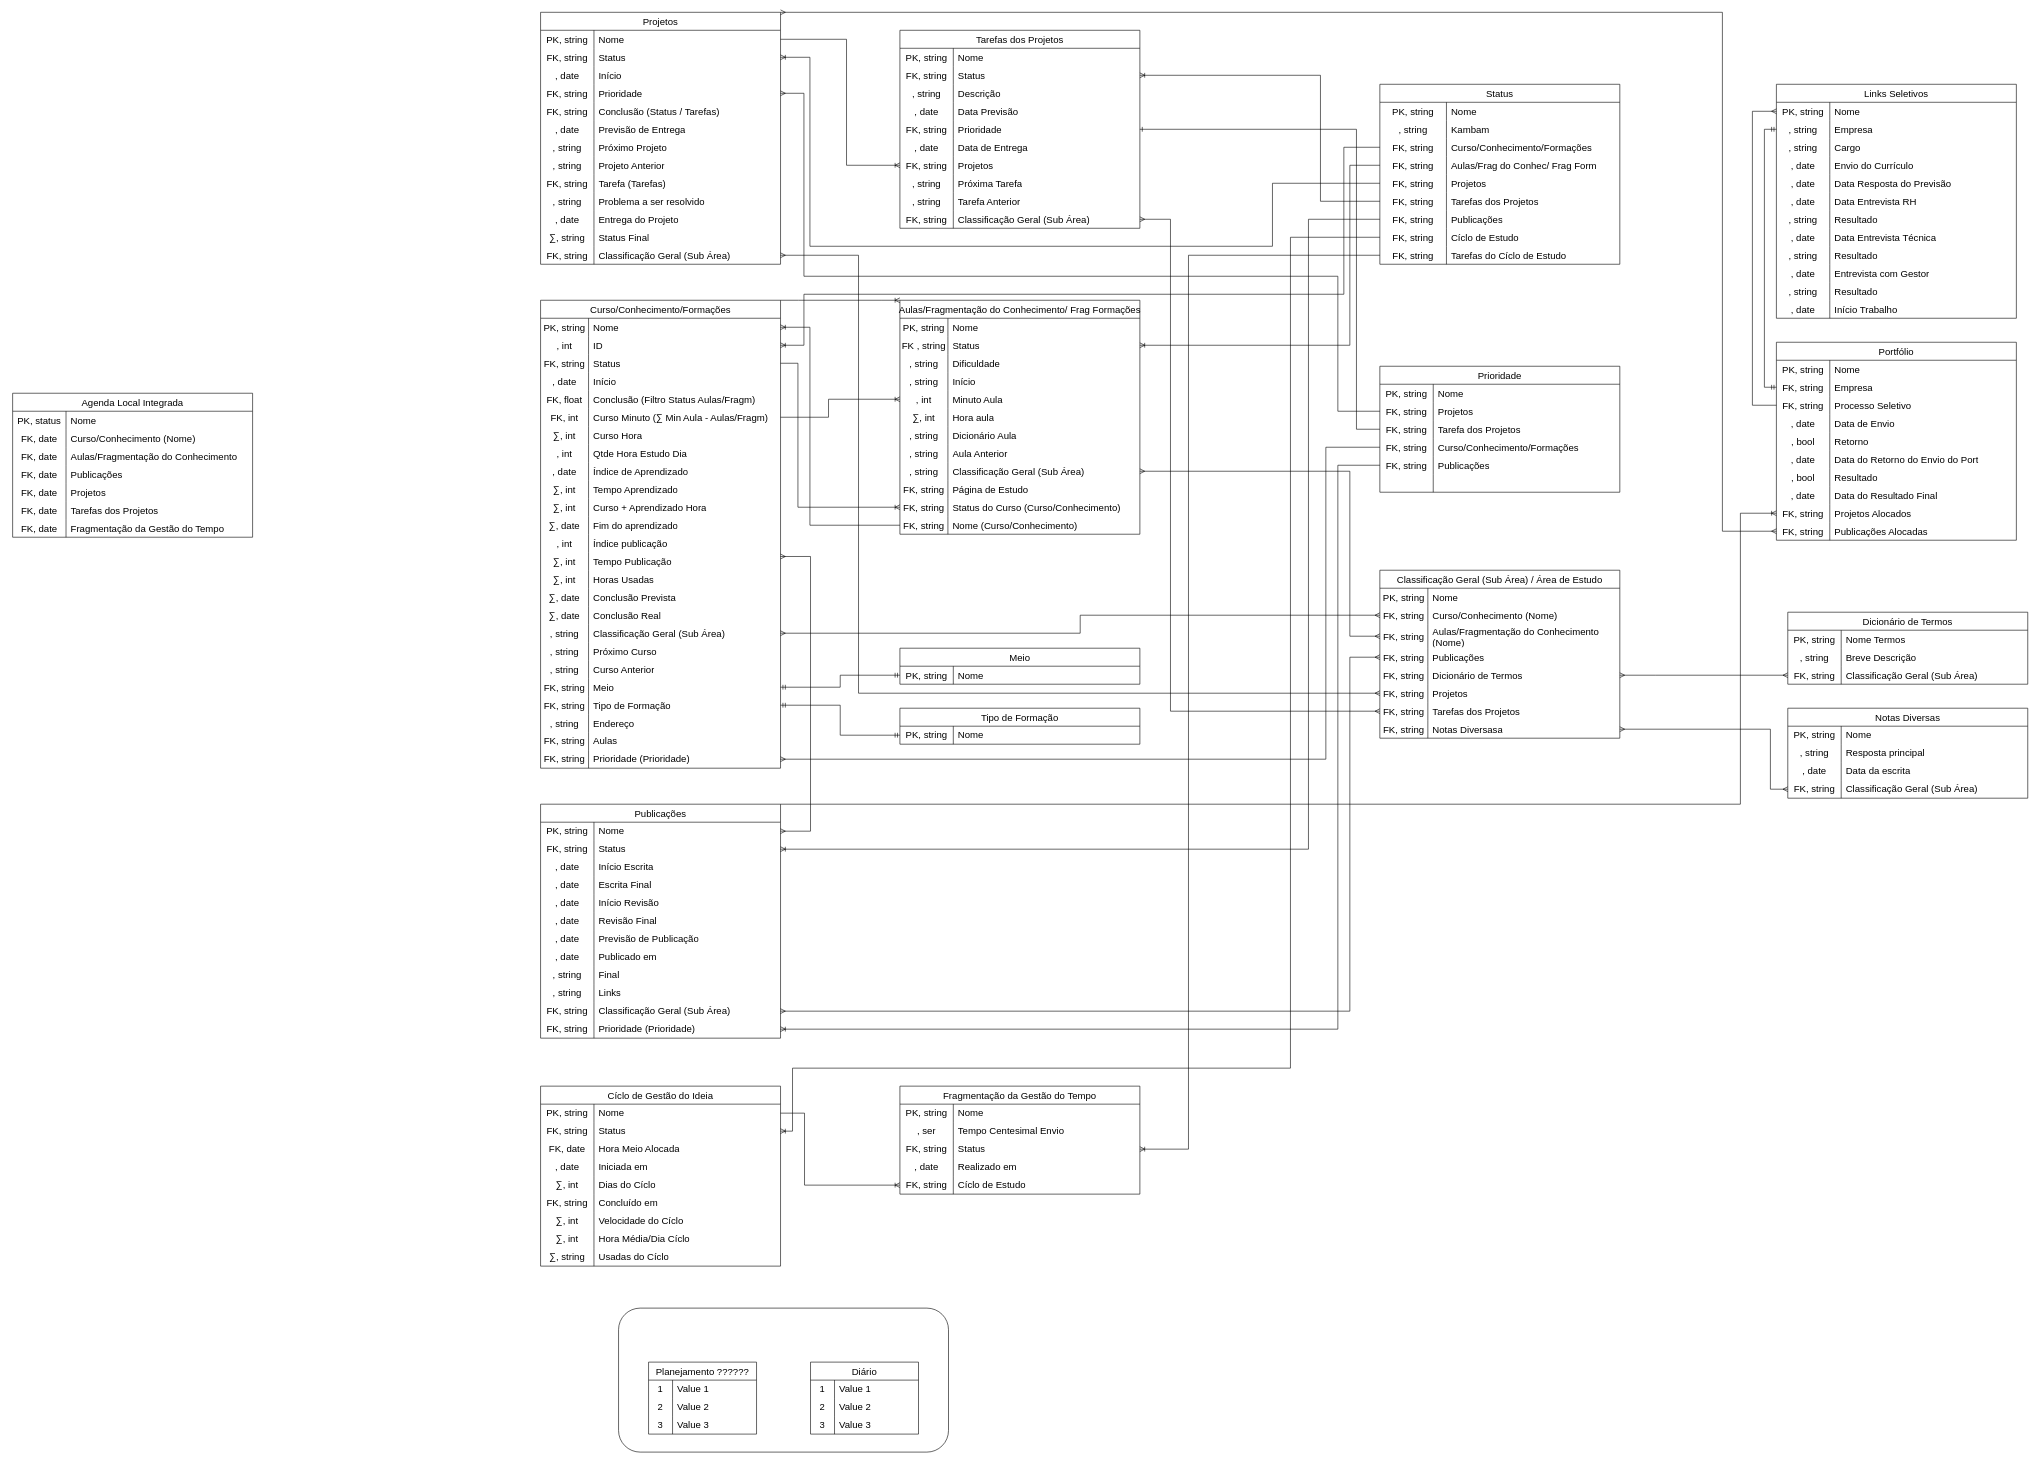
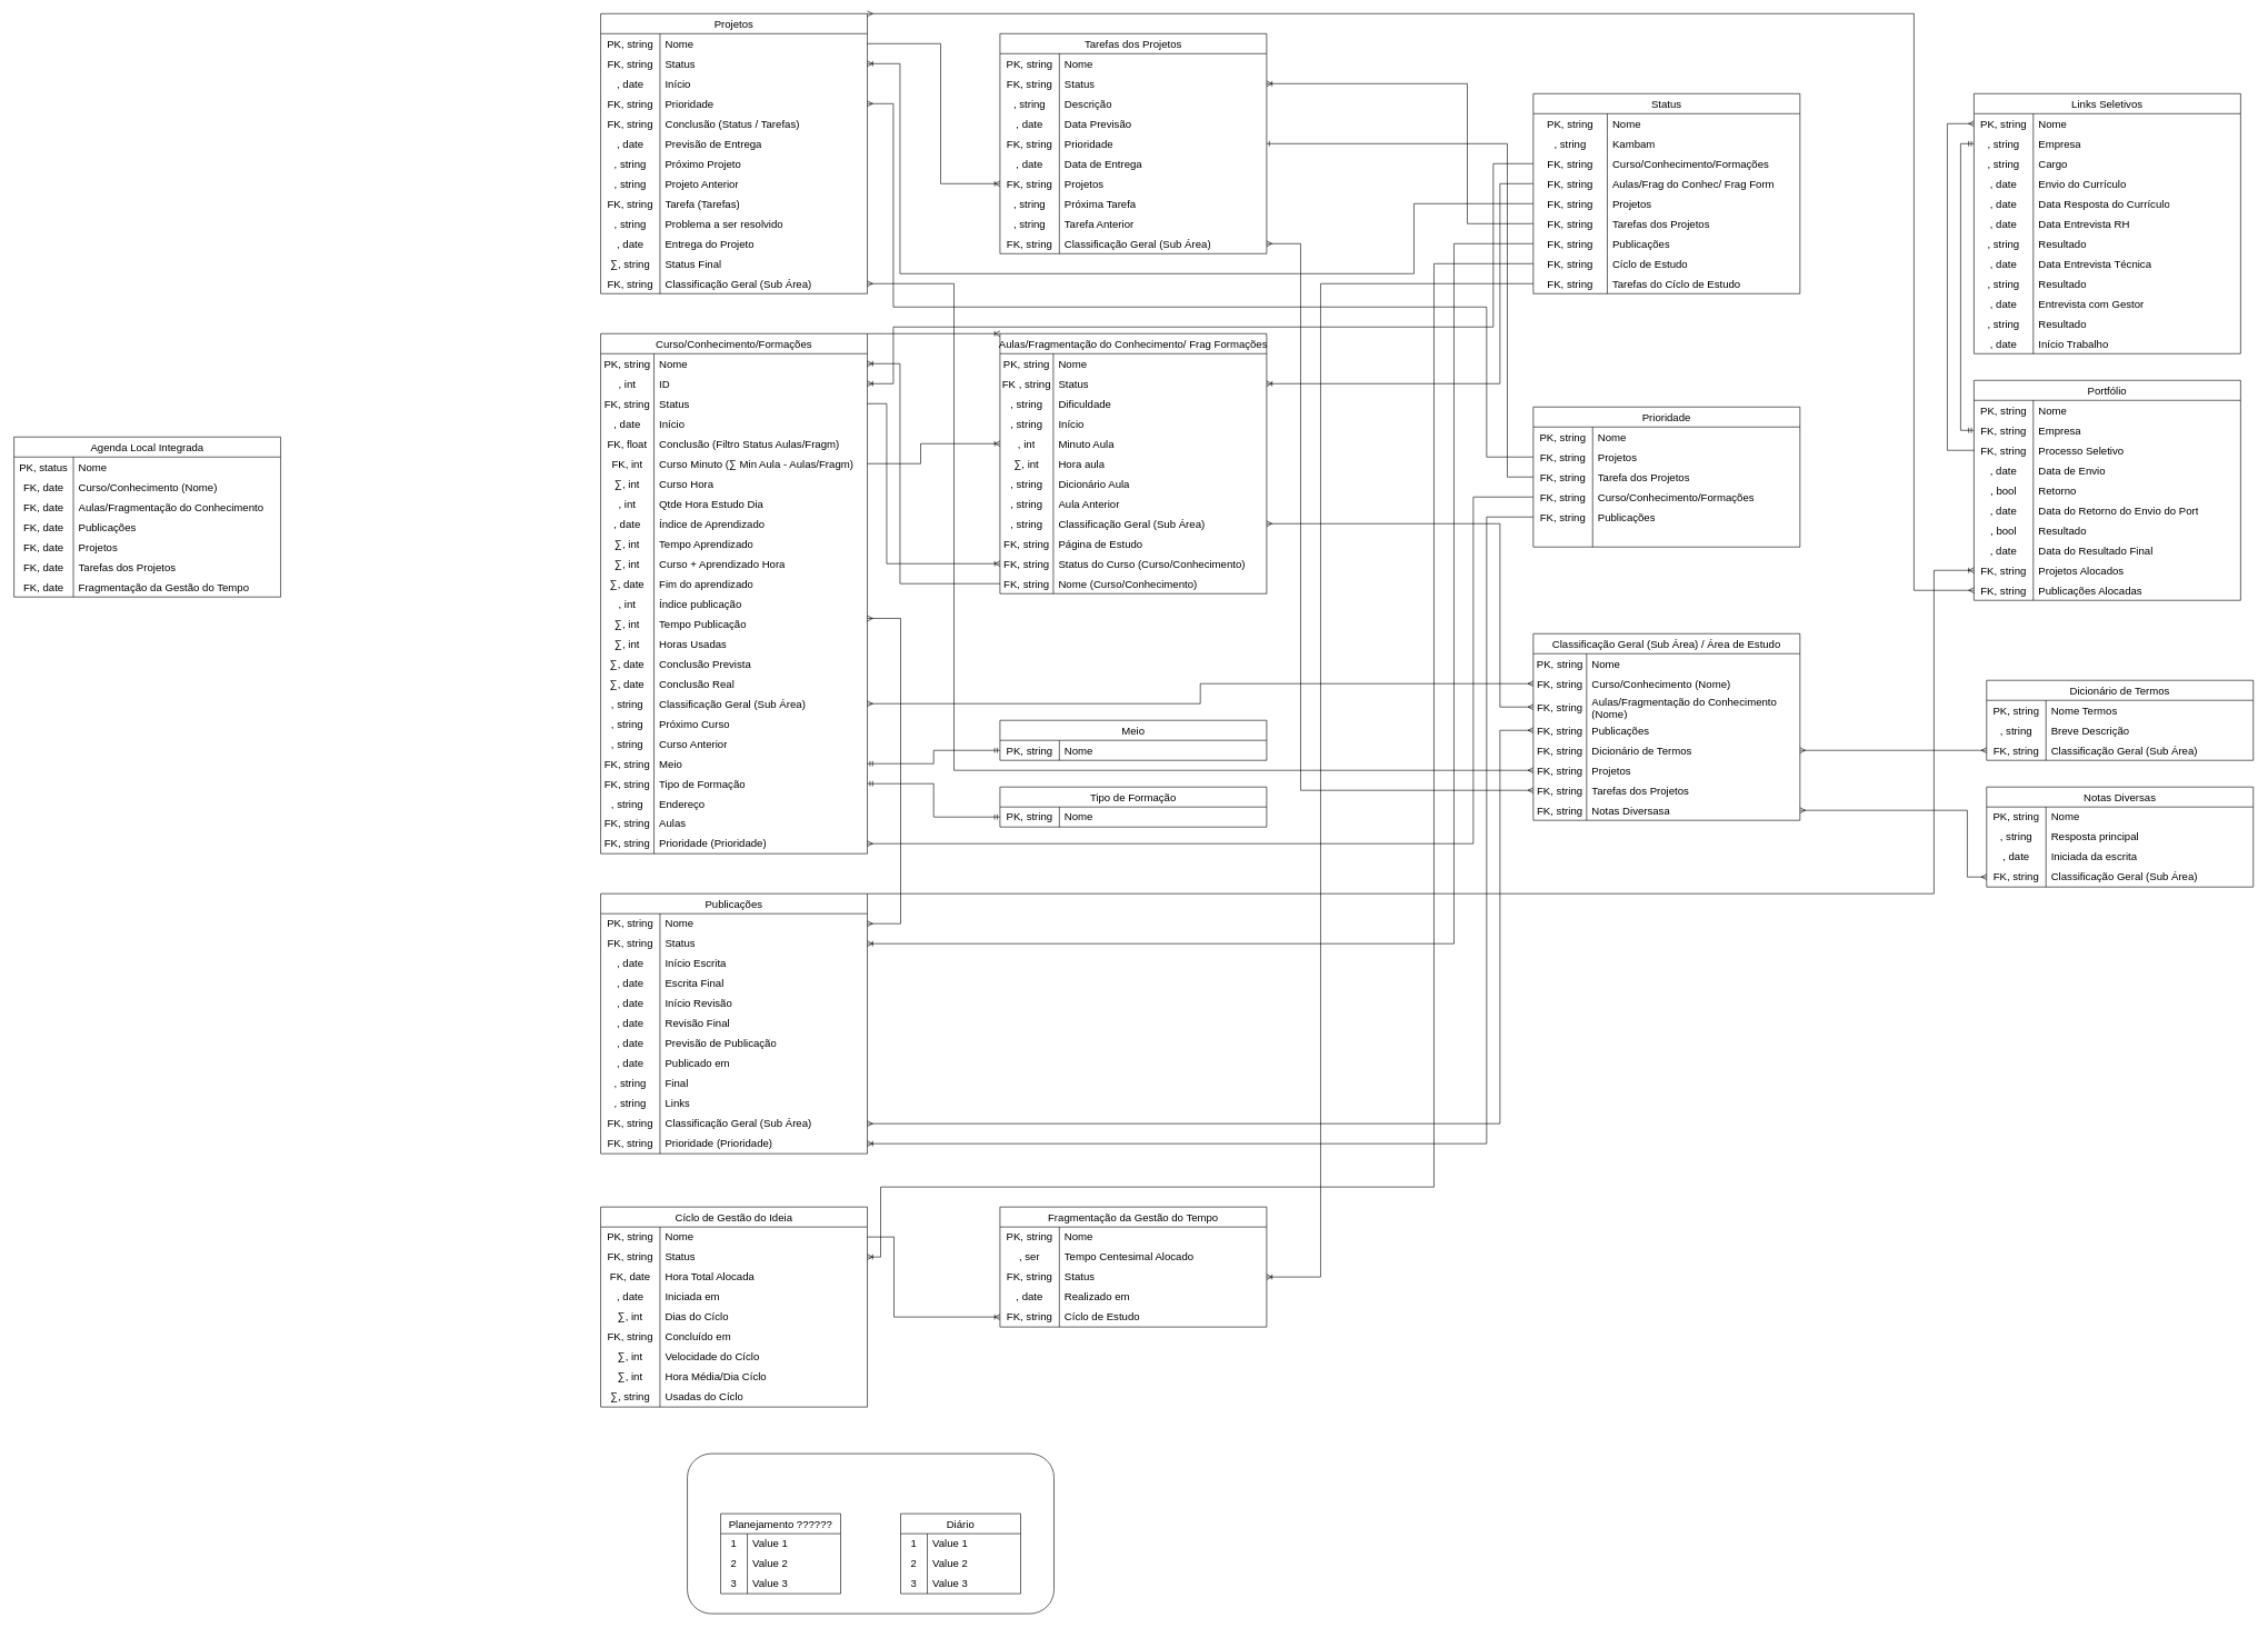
- <mxCell id="442" value="Data Resposta do Previsão" style="shape=partialRectangle;html=1;whiteSpace=wrap;connectable=0;fillColor=none;top=0;left=0;bottom=0;right=0;align=left;spacingLeft=6;overflow=hidden;strokeColor=inherit;fontSize=16;" vertex="1" parent="440"><mxGeometry x="89" width="311" height="30" as="geometry"><mxRectangle width="311" height="30" as="alternateBounds" /></mxGeometry></mxCell>
+ <mxCell id="442" value="Data Resposta do Currículo" style="shape=partialRectangle;html=1;whiteSpace=wrap;connectable=0;fillColor=none;top=0;left=0;bottom=0;right=0;align=left;spacingLeft=6;overflow=hidden;strokeColor=inherit;fontSize=16;" vertex="1" parent="440"><mxGeometry x="89" width="311" height="30" as="geometry"><mxRectangle width="311" height="30" as="alternateBounds" /></mxGeometry></mxCell>
- <mxCell id="421" value="Data da escrita" style="shape=partialRectangle;html=1;whiteSpace=wrap;connectable=0;fillColor=none;top=0;left=0;bottom=0;right=0;align=left;spacingLeft=6;overflow=hidden;strokeColor=inherit;fontSize=16;" vertex="1" parent="419"><mxGeometry x="89" width="311" height="30" as="geometry"><mxRectangle width="311" height="30" as="alternateBounds" /></mxGeometry></mxCell>
+ <mxCell id="421" value="Iniciada da escrita" style="shape=partialRectangle;html=1;whiteSpace=wrap;connectable=0;fillColor=none;top=0;left=0;bottom=0;right=0;align=left;spacingLeft=6;overflow=hidden;strokeColor=inherit;fontSize=16;" vertex="1" parent="419"><mxGeometry x="89" width="311" height="30" as="geometry"><mxRectangle width="311" height="30" as="alternateBounds" /></mxGeometry></mxCell>
- <mxCell id="365" value="Tempo Centesimal Envio" style="shape=partialRectangle;html=1;whiteSpace=wrap;connectable=0;fillColor=none;top=0;left=0;bottom=0;right=0;align=left;spacingLeft=6;overflow=hidden;strokeColor=inherit;fontSize=16;" vertex="1" parent="363"><mxGeometry x="89" width="311" height="30" as="geometry"><mxRectangle width="311" height="30" as="alternateBounds" /></mxGeometry></mxCell>
+ <mxCell id="365" value="Tempo Centesimal Alocado" style="shape=partialRectangle;html=1;whiteSpace=wrap;connectable=0;fillColor=none;top=0;left=0;bottom=0;right=0;align=left;spacingLeft=6;overflow=hidden;strokeColor=inherit;fontSize=16;" vertex="1" parent="363"><mxGeometry x="89" width="311" height="30" as="geometry"><mxRectangle width="311" height="30" as="alternateBounds" /></mxGeometry></mxCell>
- <mxCell id="340" value="Hora Meio Alocada" style="shape=partialRectangle;html=1;whiteSpace=wrap;connectable=0;fillColor=none;top=0;left=0;bottom=0;right=0;align=left;spacingLeft=6;overflow=hidden;strokeColor=inherit;fontSize=16;" vertex="1" parent="338"><mxGeometry x="89" width="311" height="30" as="geometry"><mxRectangle width="311" height="30" as="alternateBounds" /></mxGeometry></mxCell>
+ <mxCell id="340" value="Hora Total Alocada" style="shape=partialRectangle;html=1;whiteSpace=wrap;connectable=0;fillColor=none;top=0;left=0;bottom=0;right=0;align=left;spacingLeft=6;overflow=hidden;strokeColor=inherit;fontSize=16;" vertex="1" parent="338"><mxGeometry x="89" width="311" height="30" as="geometry"><mxRectangle width="311" height="30" as="alternateBounds" /></mxGeometry></mxCell>
